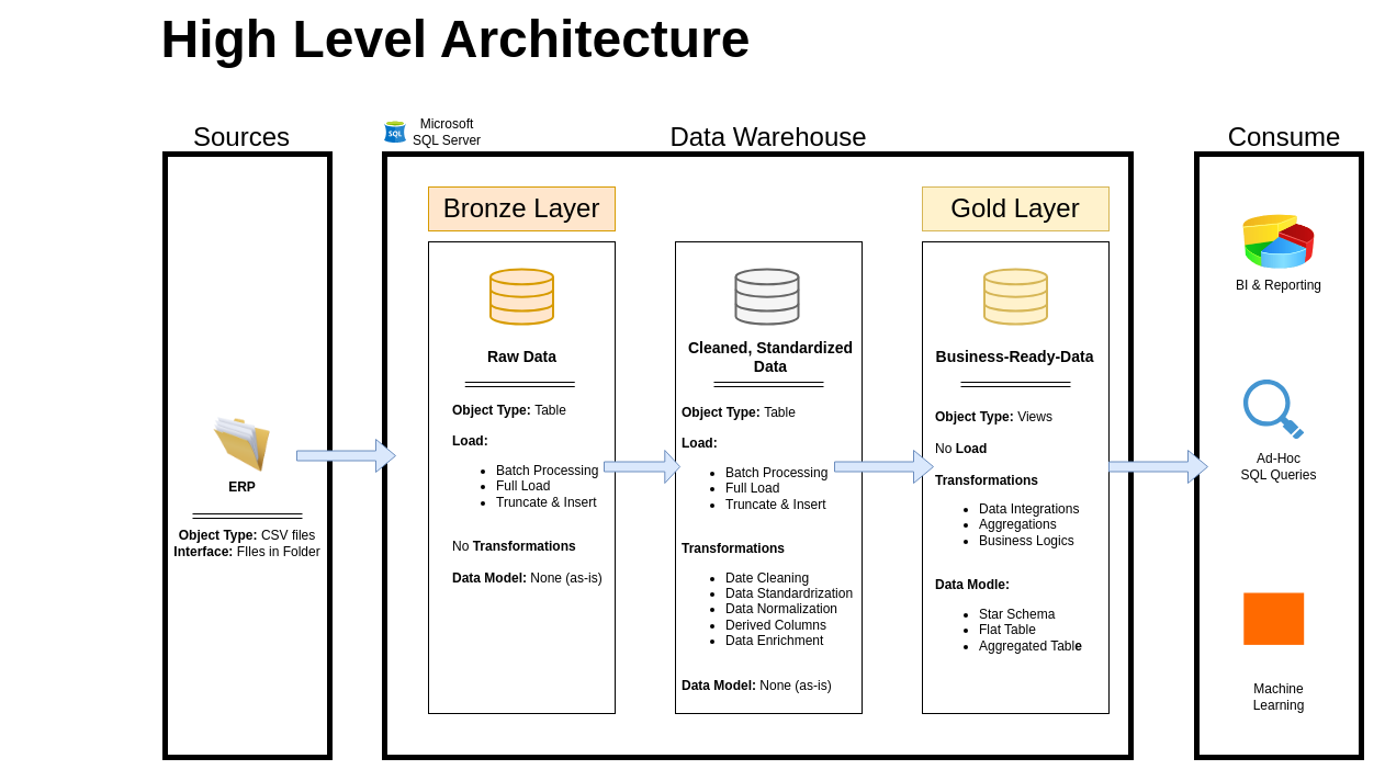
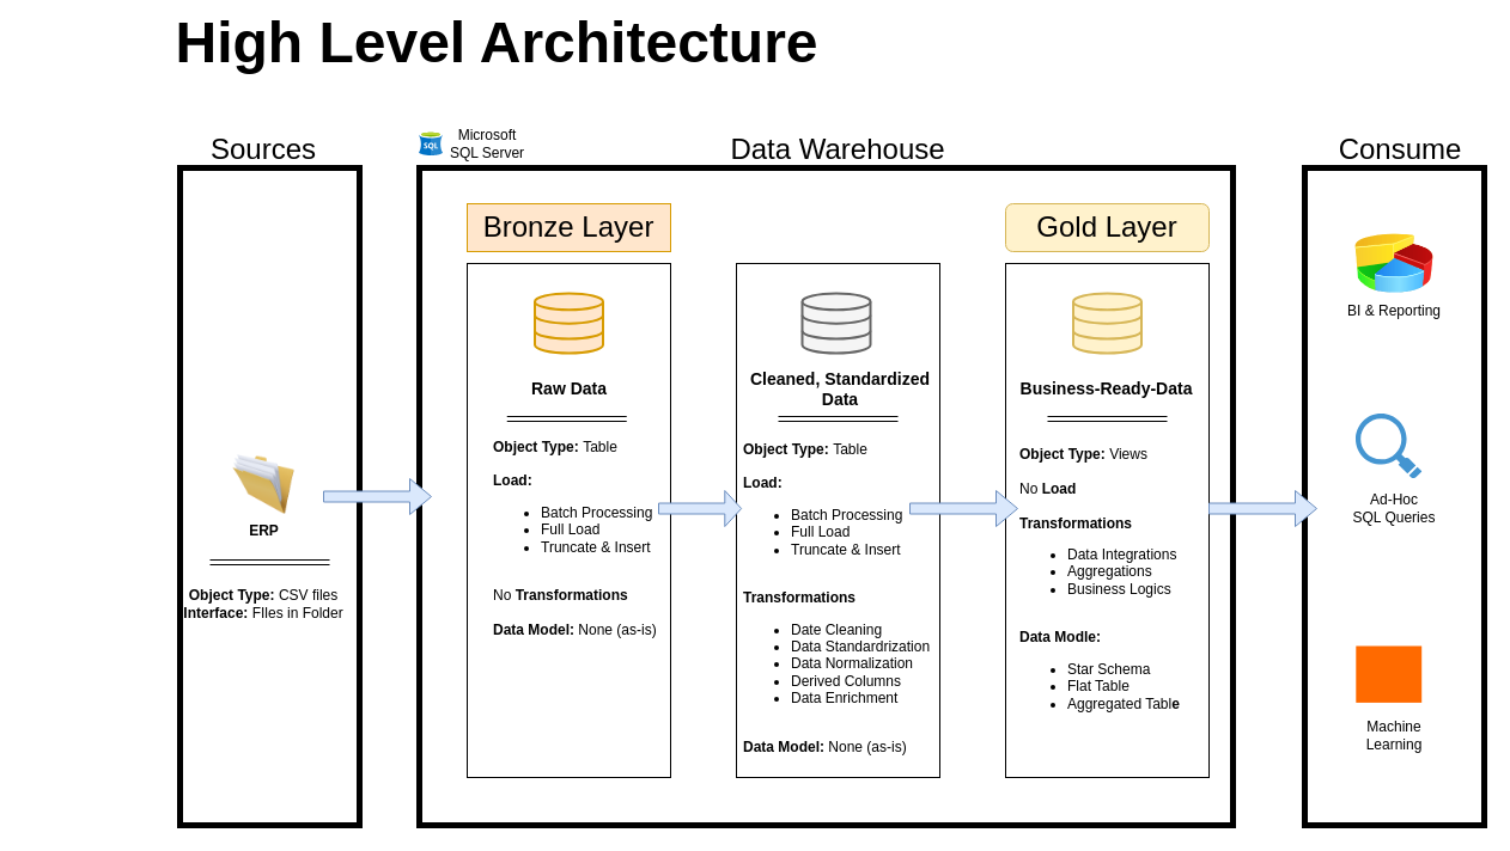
- <mxCell id="12" value="&lt;font style=&quot;font-size: 24px;&quot;&gt;Gold Layer&lt;/font&gt;" style="rounded=0;whiteSpace=wrap;html=1;fillColor=#fff2cc;strokeColor=#d6b656;" vertex="1" parent="1"><mxGeometry x="840" y="170" width="170" height="40" as="geometry" /></mxCell>
+ <mxCell id="12" value="&lt;font style=&quot;font-size: 24px;&quot;&gt;Gold Layer&lt;/font&gt;" style="whiteSpace=wrap;html=1;fillColor=#fff2cc;strokeColor=#d6b656;rounded=1;" vertex="1" parent="1"><mxGeometry x="840" y="170" width="170" height="40" as="geometry" /></mxCell>
- <mxCell id="16" value="&lt;b&gt;Object Type:&lt;/b&gt; CSV files&lt;div&gt;&lt;b&gt;Interface:&lt;/b&gt; FIles in Folder&lt;/div&gt;" style="text;html=1;align=center;verticalAlign=middle;whiteSpace=wrap;rounded=0;" vertex="1" parent="1"><mxGeometry x="155" y="480" width="140" height="30" as="geometry" /></mxCell>
+ <mxCell id="16" value="&lt;b&gt;Object Type:&lt;/b&gt; CSV files&lt;div&gt;&lt;b&gt;Interface:&lt;/b&gt; FIles in Folder&lt;/div&gt;" style="text;html=1;align=center;verticalAlign=middle;whiteSpace=wrap;rounded=0;" vertex="1" parent="1"><mxGeometry x="150" y="490" width="140" height="30" as="geometry" /></mxCell>
- <mxCell id="36" value="Machine Learning" style="text;html=1;align=center;verticalAlign=middle;whiteSpace=wrap;rounded=0;" vertex="1" parent="1"><mxGeometry x="1120" y="620" width="90" height="30" as="geometry" /></mxCell>
+ <mxCell id="36" value="Machine Learning" style="text;html=1;align=center;verticalAlign=middle;whiteSpace=wrap;rounded=0;" vertex="1" parent="1"><mxGeometry x="1120" y="600" width="90" height="30" as="geometry" /></mxCell>
